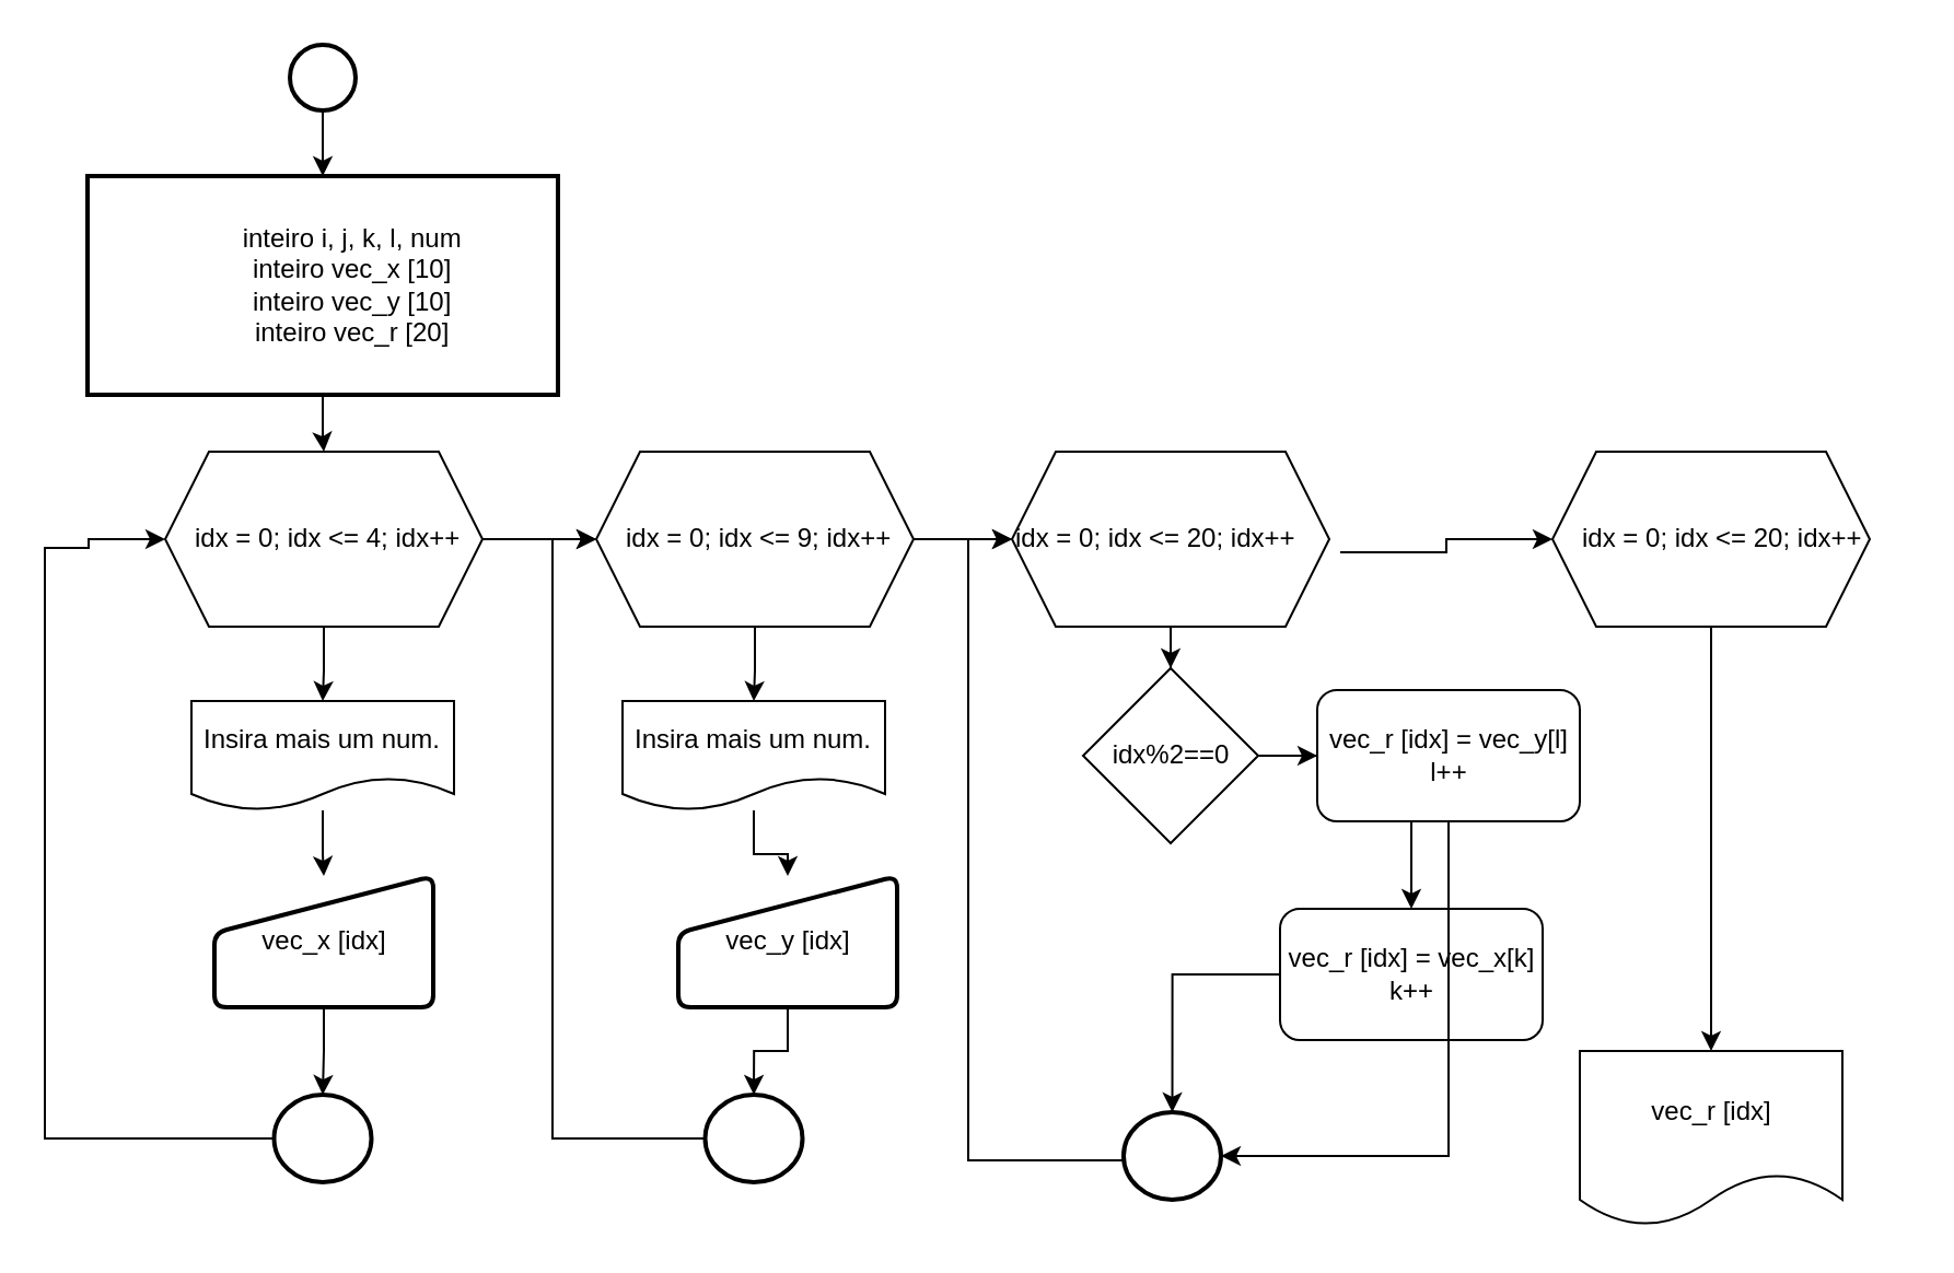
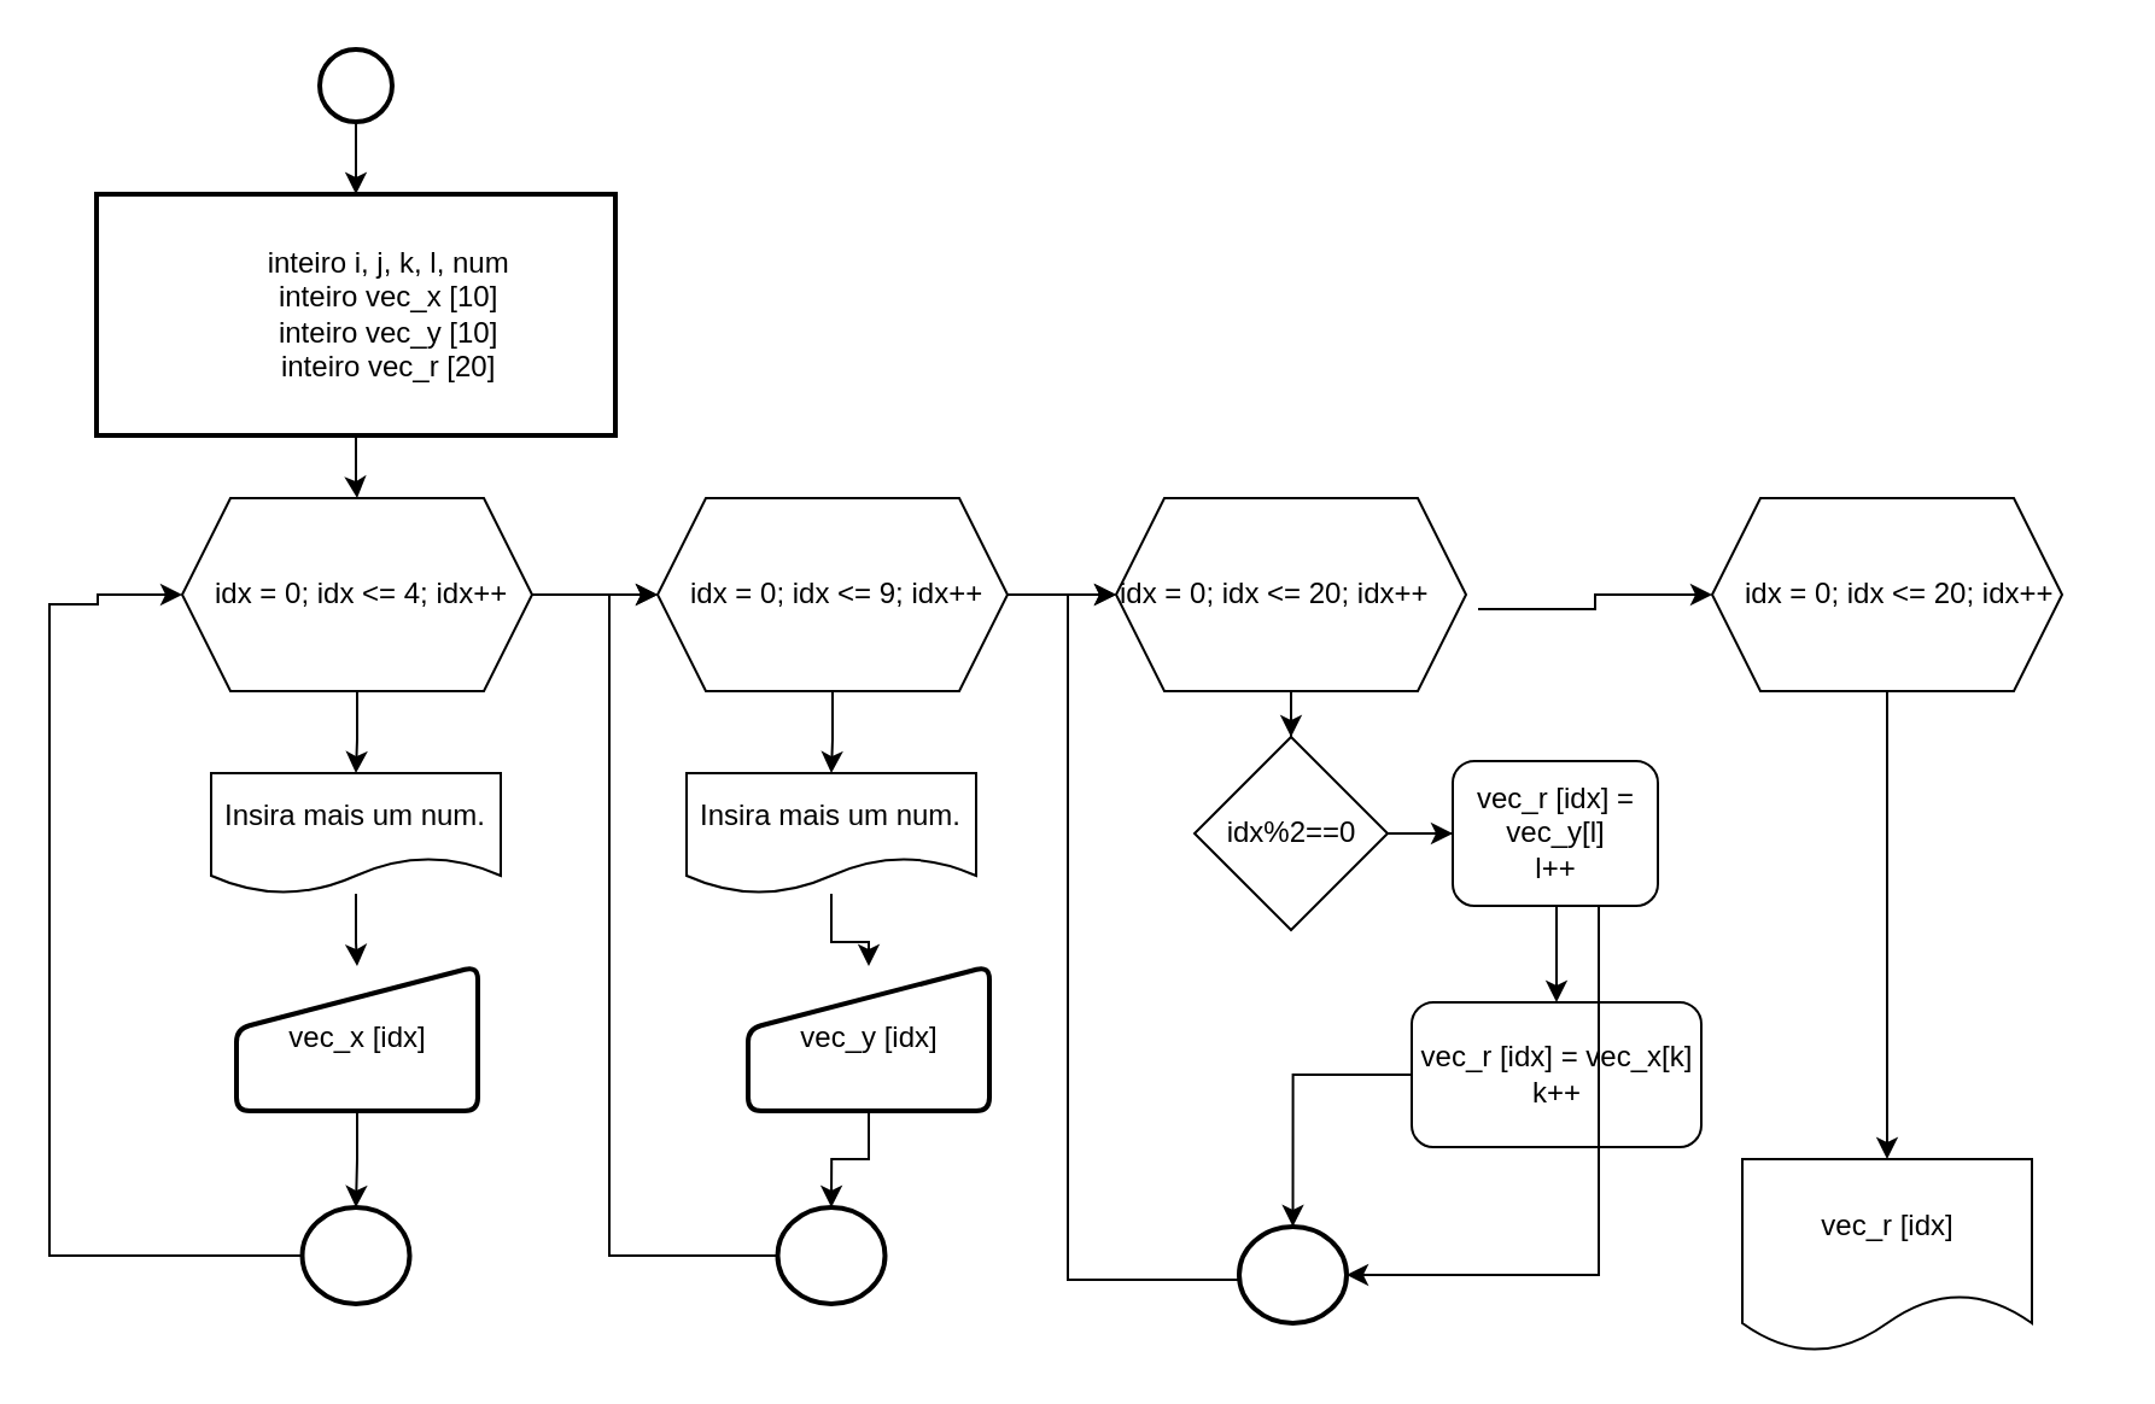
- <mxCell id="39" value="vec_r [idx] = vec_y[l]&lt;br&gt;l++" style="rounded=1;whiteSpace=wrap;html=1;" vertex="1" parent="1"><mxGeometry x="601.5" y="315" width="120" height="60" as="geometry" /></mxCell>
+ <mxCell id="39" value="vec_r [idx] = vec_y[l]&lt;br&gt;l++" style="rounded=1;whiteSpace=wrap;html=1;" vertex="1" parent="1"><mxGeometry x="601.5" y="315" width="85" height="60" as="geometry" /></mxCell>
